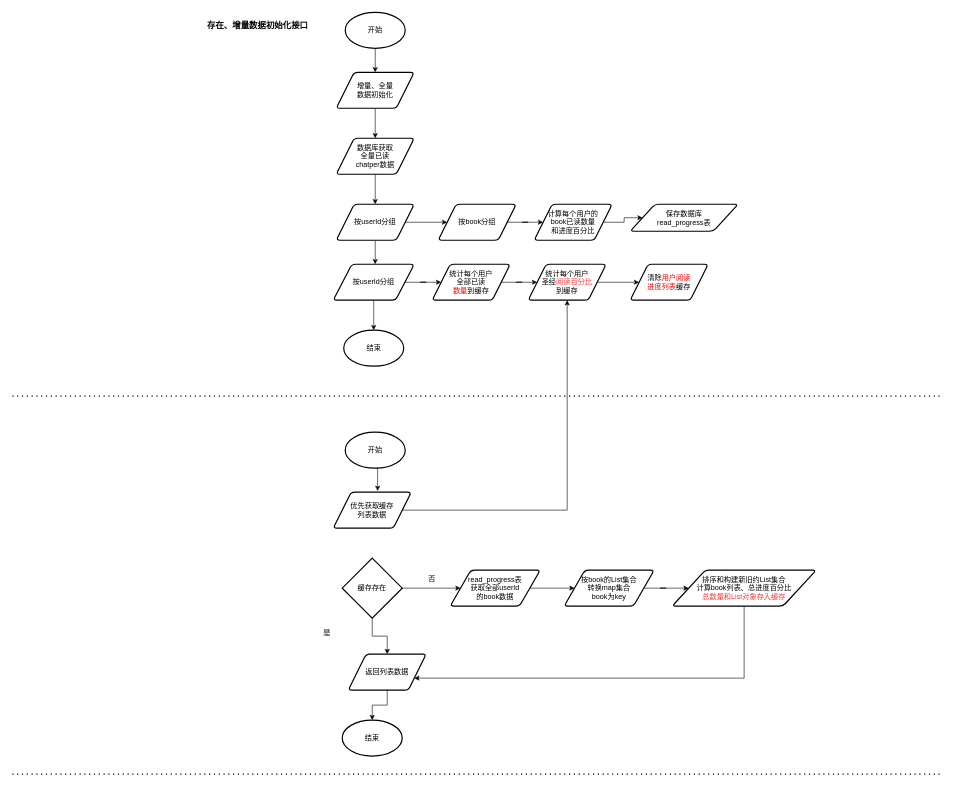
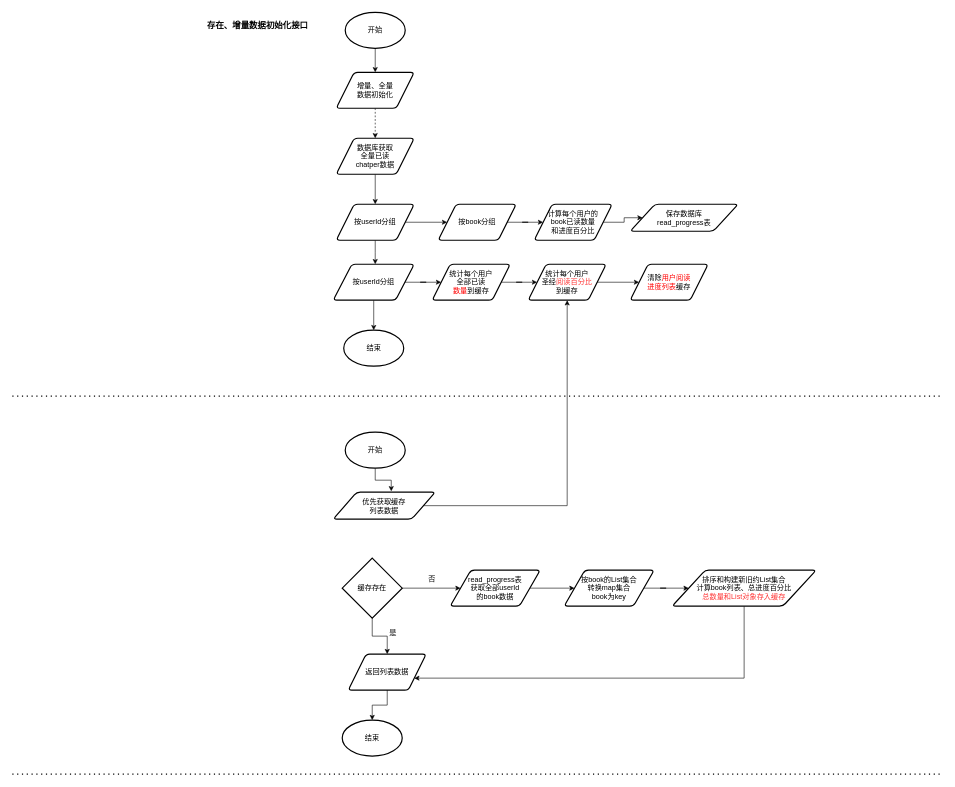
- <mxCell id="6" style="edgeStyle=orthogonalEdgeStyle;rounded=0;orthogonalLoop=1;jettySize=auto;html=1;entryX=0.5;entryY=0;entryDx=0;entryDy=0;fontColor=#FF0000;" edge="1" parent="1" source="7" target="5"><mxGeometry relative="1" as="geometry" /></mxCell>
+ <mxCell id="6" style="edgeStyle=orthogonalEdgeStyle;rounded=0;orthogonalLoop=1;jettySize=auto;html=1;entryX=0.5;entryY=0;entryDx=0;entryDy=0;fontColor=#FF0000;dashed=1;" edge="1" parent="1" source="7" target="5"><mxGeometry relative="1" as="geometry" /></mxCell>
- <mxCell id="28" value="优先获取缓存&lt;br&gt;列表数据" style="shape=parallelogram;html=1;strokeWidth=2;perimeter=parallelogramPerimeter;whiteSpace=wrap;rounded=1;arcSize=12;size=0.23;" vertex="1" parent="1"><mxGeometry x="555" y="820" width="130" height="60" as="geometry" /></mxCell>
+ <mxCell id="28" value="优先获取缓存&lt;br&gt;列表数据" style="shape=parallelogram;html=1;strokeWidth=2;perimeter=parallelogramPerimeter;whiteSpace=wrap;rounded=1;arcSize=12;size=0.23;" vertex="1" parent="1"><mxGeometry x="555" y="820" width="170" height="45" as="geometry" /></mxCell>
- <mxCell id="42" value="&lt;font color=&quot;#000000&quot;&gt;是&lt;/font&gt;" style="text;html=1;strokeColor=none;fillColor=none;align=center;verticalAlign=middle;whiteSpace=wrap;rounded=0;fontColor=#FF3333;" vertex="1" parent="1"><mxGeometry x="515" y="1040" width="60" height="30" as="geometry" /></mxCell>
+ <mxCell id="42" value="&lt;font color=&quot;#000000&quot;&gt;是&lt;/font&gt;" style="text;html=1;strokeColor=none;fillColor=none;align=center;verticalAlign=middle;whiteSpace=wrap;rounded=0;fontColor=#FF3333;" vertex="1" parent="1"><mxGeometry x="625" y="1040" width="60" height="30" as="geometry" /></mxCell>
